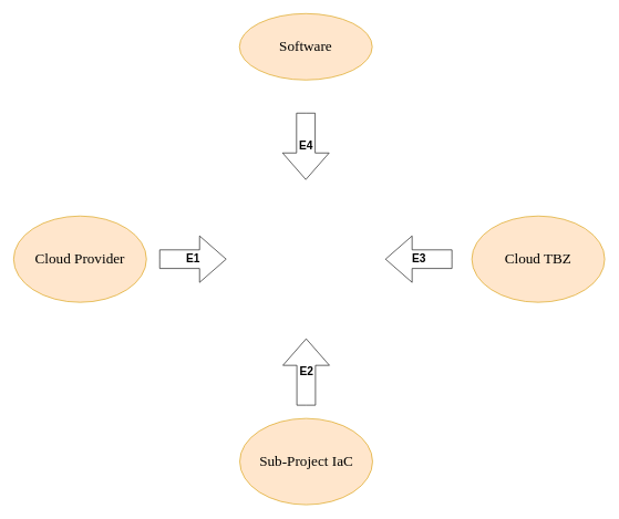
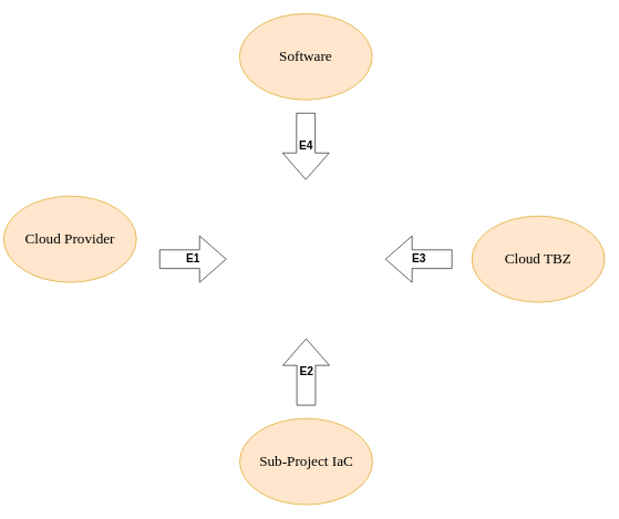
- <mxCell id="6" value="Software" style="ellipse;whiteSpace=wrap;html=1;rounded=0;shadow=0;dashed=0;comic=0;fontFamily=Verdana;fontSize=22;fillColor=#ffe6cc;strokeColor=#d79b00;" vertex="1" parent="1"><mxGeometry x="360" y="20" width="200" height="100" as="geometry" /></mxCell>
+ <mxCell id="6" value="Software" style="ellipse;whiteSpace=wrap;html=1;rounded=0;shadow=0;dashed=0;comic=0;fontFamily=Verdana;fontSize=22;fillColor=#ffe6cc;strokeColor=#d79b00;" vertex="1" parent="1"><mxGeometry x="360" y="20" width="200" height="130" as="geometry" /></mxCell>
- <mxCell id="2" value="Cloud Provider" style="ellipse;whiteSpace=wrap;html=1;rounded=0;shadow=0;dashed=0;comic=0;fontFamily=Verdana;fontSize=22;fillColor=#ffe6cc;strokeColor=#d79b00;" vertex="1" parent="1"><mxGeometry x="20" y="325" width="200" height="130" as="geometry" /></mxCell>
+ <mxCell id="2" value="Cloud Provider" style="ellipse;whiteSpace=wrap;html=1;rounded=0;shadow=0;dashed=0;comic=0;fontFamily=Verdana;fontSize=22;fillColor=#ffe6cc;strokeColor=#d79b00;" vertex="1" parent="1"><mxGeometry x="5" y="295" width="200" height="130" as="geometry" /></mxCell>
